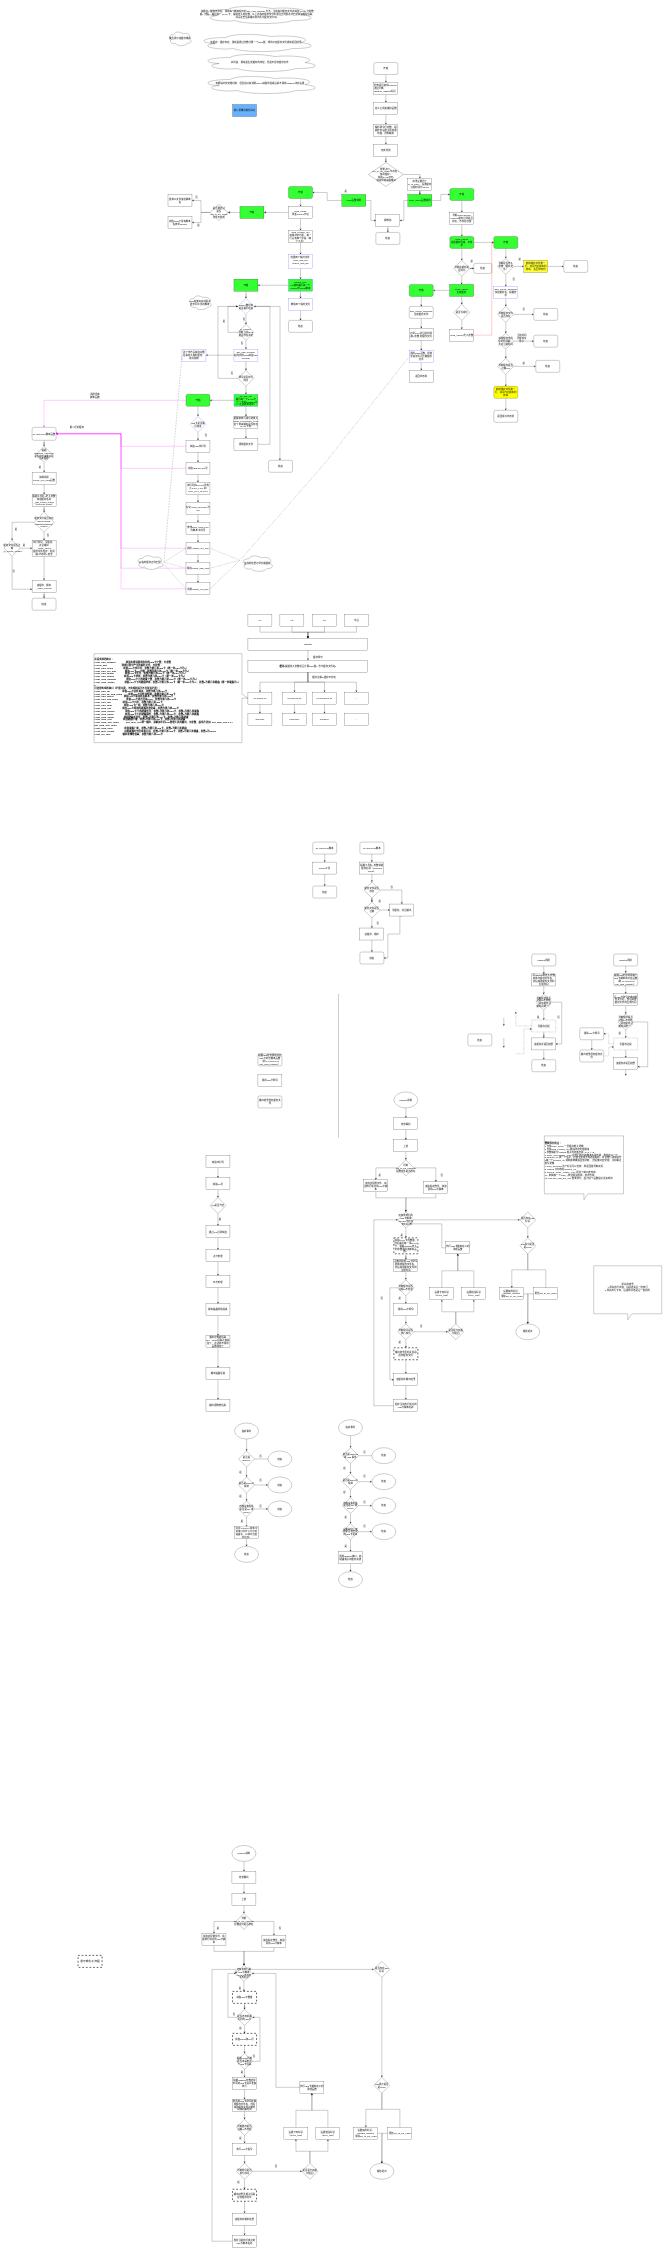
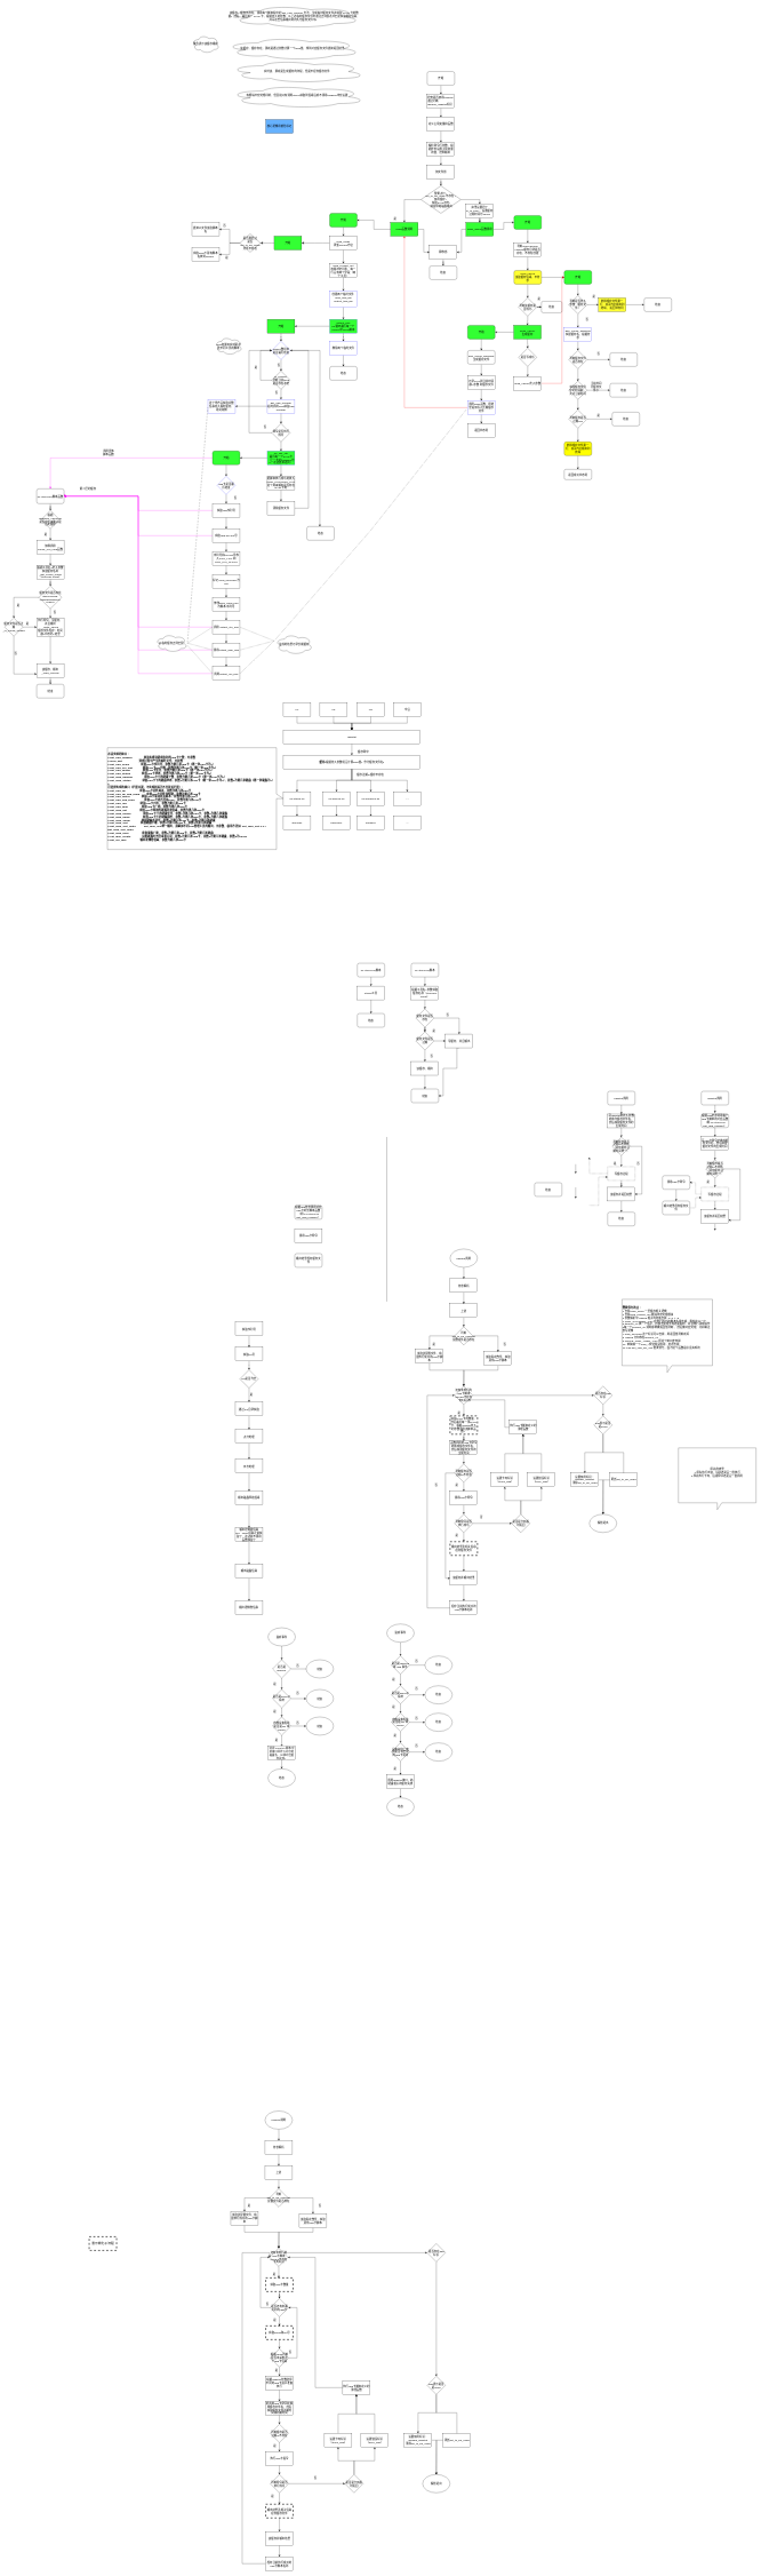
+ <mxCell id="12" style="edgeStyle=orthogonalEdgeStyle;rounded=0;orthogonalLoop=1;jettySize=auto;html=1;entryX=0.5;entryY=0;entryDx=0;entryDy=0;" parent="1" source="14" target="17" edge="1"><mxGeometry relative="1" as="geometry" /></mxCell>
+ <mxCell id="156" style="edgeStyle=orthogonalEdgeStyle;rounded=0;orthogonalLoop=1;jettySize=auto;html=1;entryX=0.5;entryY=1;entryDx=0;entryDy=0;strokeColor=#FF0000;" parent="1" source="157" target="17" edge="1"><mxGeometry relative="1" as="geometry" /></mxCell>
- <mxCell id="106" value="read_cache&lt;div&gt;读取缓存信息，不传参&lt;/div&gt;" style="rounded=1;whiteSpace=wrap;html=1;fillColor=#33FF33;" parent="1" vertex="1"><mxGeometry x="2250" y="1180" width="120" height="60" as="geometry" /></mxCell>
+ <mxCell id="106" value="read_cache&lt;div&gt;读取缓存信息，不传参&lt;/div&gt;" style="rounded=1;whiteSpace=wrap;html=1;fillColor=#ffff33;" parent="1" vertex="1"><mxGeometry x="2250" y="1180" width="120" height="60" as="geometry" /></mxCell>
- <mxCell id="136" value="返回成功状态码" style="rounded=1;whiteSpace=wrap;html=1;" parent="1" vertex="1"><mxGeometry x="2470" y="2050" width="120" height="60" as="geometry" /></mxCell>
+ <mxCell id="136" value="返回成功状态码" style="rounded=1;whiteSpace=wrap;html=1;" parent="1" vertex="1"><mxGeometry x="2470" y="2050" width="120" height="45" as="geometry" /></mxCell>
